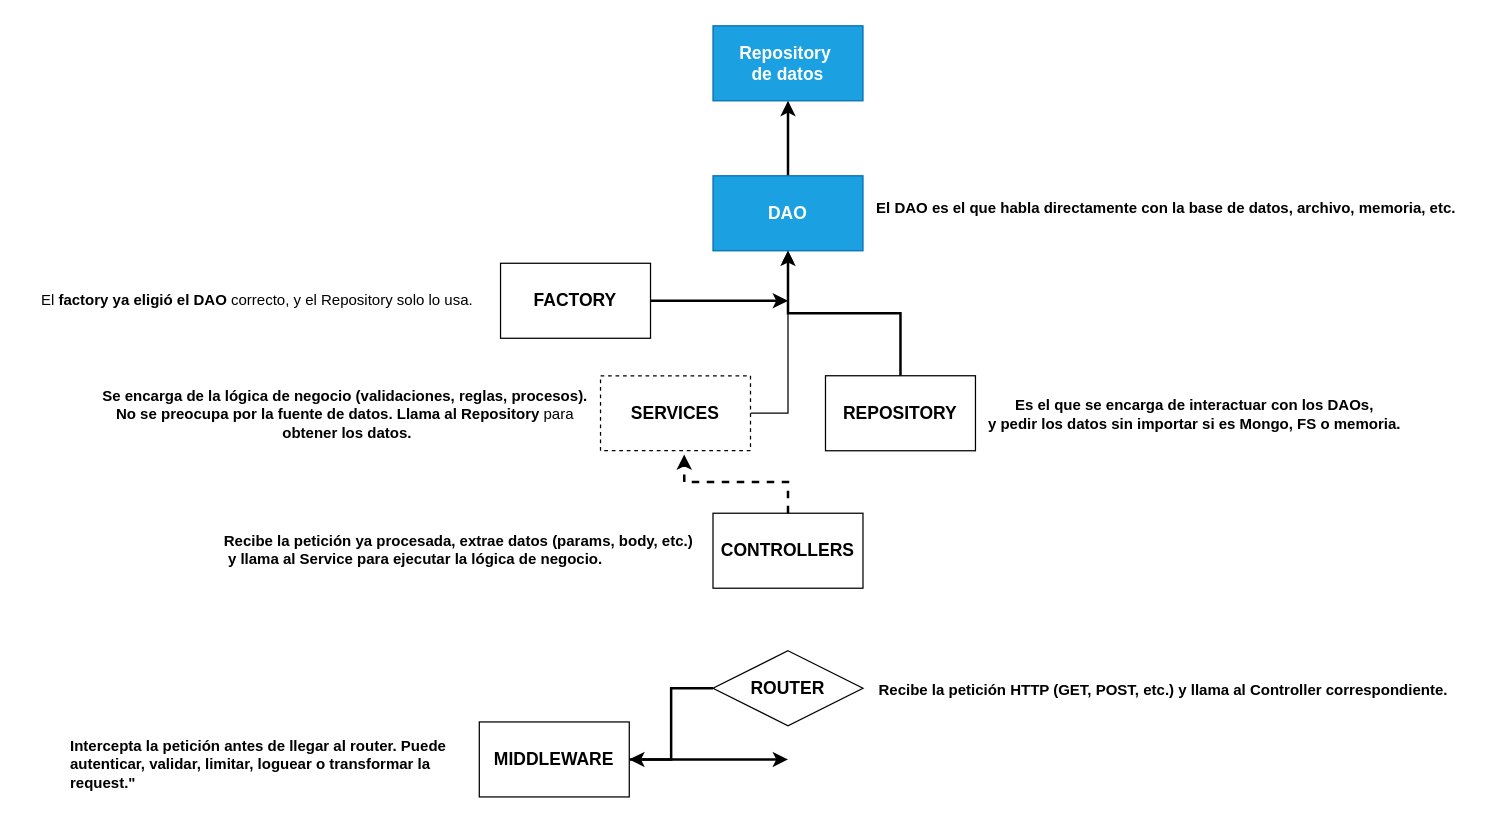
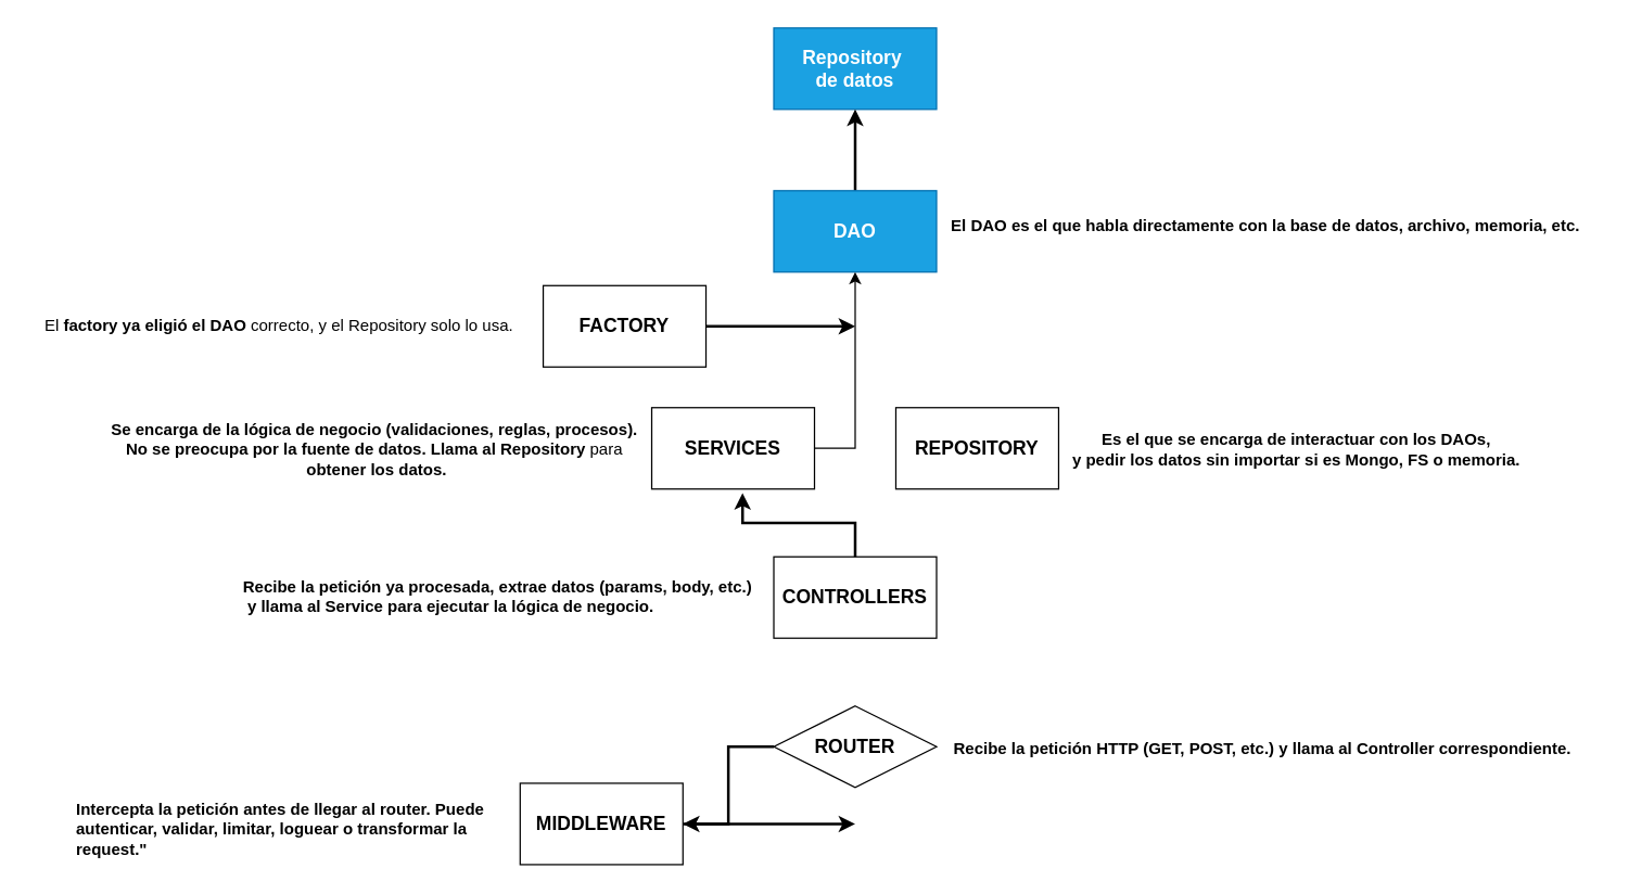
- <mxCell id="12" style="edgeStyle=orthogonalEdgeStyle;rounded=0;orthogonalLoop=1;jettySize=auto;html=1;entryX=0.5;entryY=1;entryDx=0;entryDy=0;strokeWidth=2;" edge="1" parent="1" source="13" target="4"><mxGeometry relative="1" as="geometry" /></mxCell>
- <mxCell id="11" value="SERVICES" style="rounded=0;whiteSpace=wrap;html=1;fillColor=light-dark(#FFFFFF,#43A047);fontStyle=1;fontSize=14;fontColor=light-dark(#000000,#000000);dashed=1;" vertex="1" parent="1"><mxGeometry x="480" y="300" width="120" height="60" as="geometry" /></mxCell>
+ <mxCell id="11" value="SERVICES" style="rounded=0;whiteSpace=wrap;html=1;fillColor=light-dark(#FFFFFF,#43A047);fontStyle=1;fontSize=14;fontColor=light-dark(#000000,#000000);" vertex="1" parent="1"><mxGeometry x="480" y="300" width="120" height="60" as="geometry" /></mxCell>
- <mxCell id="16" style="edgeStyle=orthogonalEdgeStyle;rounded=0;orthogonalLoop=1;jettySize=auto;html=1;entryX=0.558;entryY=1.05;entryDx=0;entryDy=0;entryPerimeter=0;strokeWidth=2;dashed=1;" edge="1" parent="1" source="9" target="11"><mxGeometry relative="1" as="geometry" /></mxCell>
+ <mxCell id="16" style="edgeStyle=orthogonalEdgeStyle;rounded=0;orthogonalLoop=1;jettySize=auto;html=1;entryX=0.558;entryY=1.05;entryDx=0;entryDy=0;entryPerimeter=0;strokeWidth=2;" edge="1" parent="1" source="9" target="11"><mxGeometry relative="1" as="geometry" /></mxCell>
